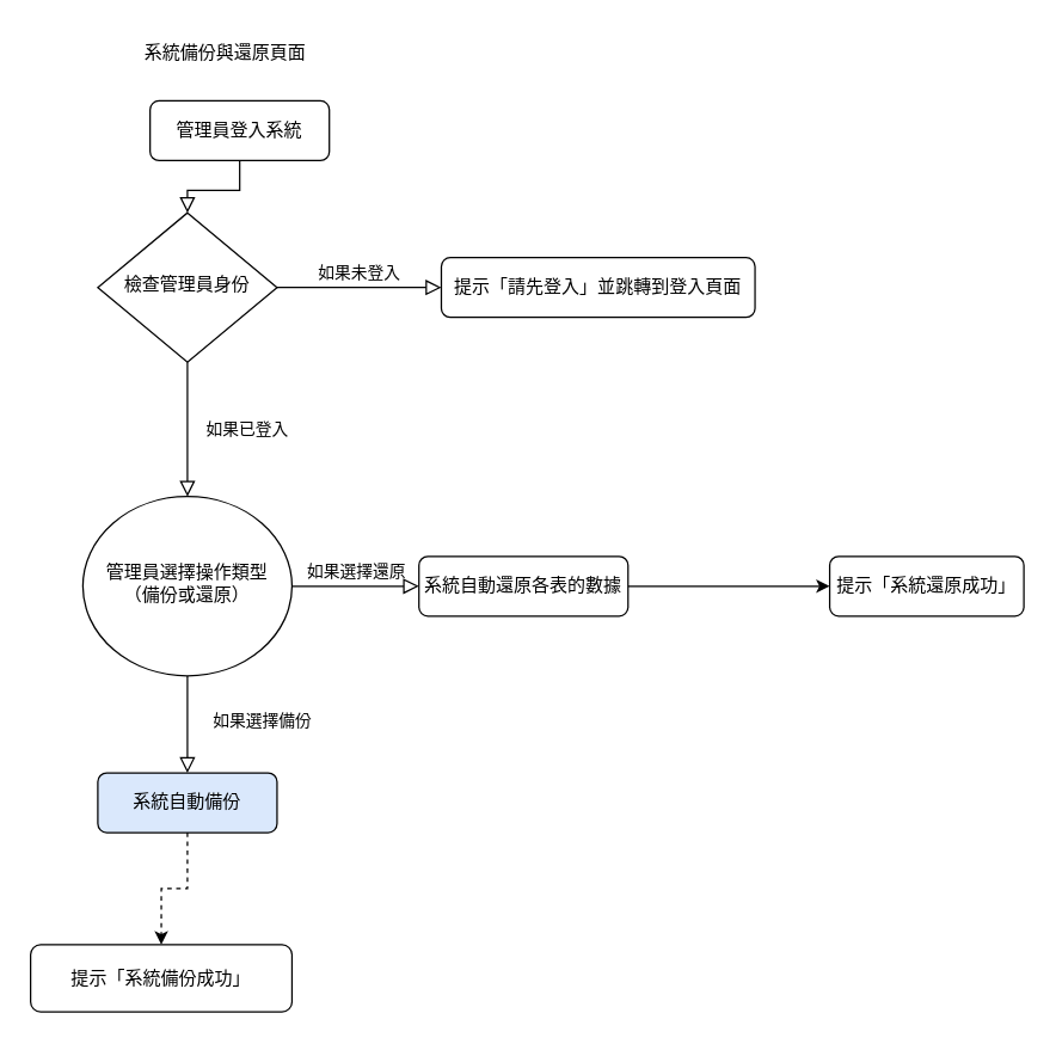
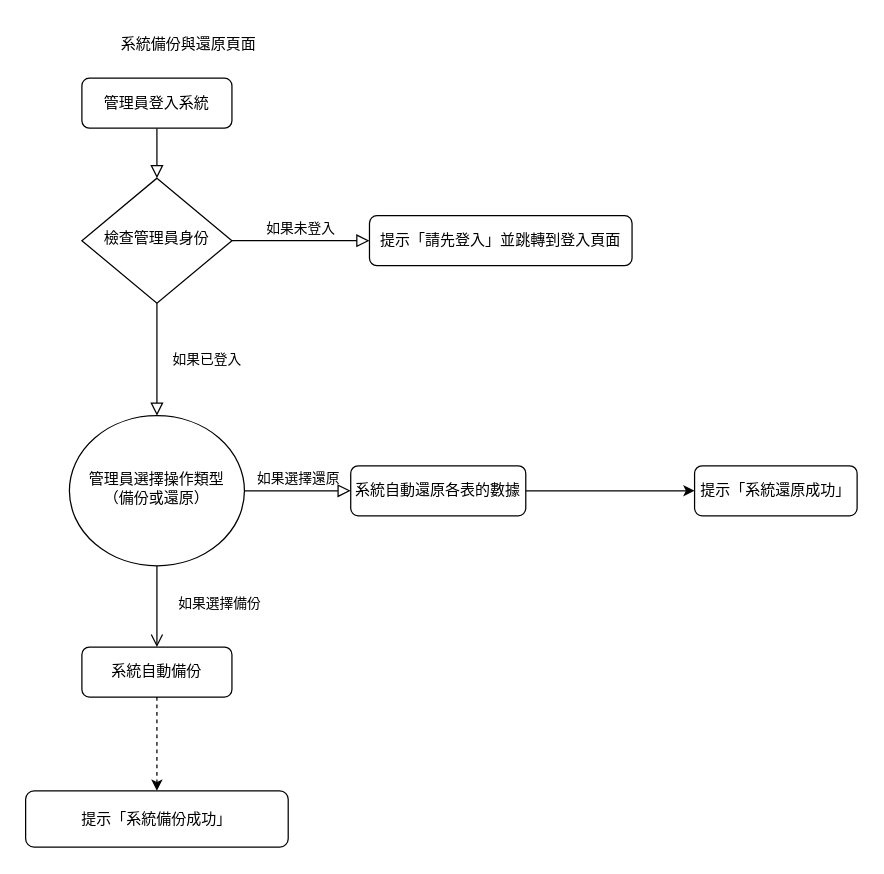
- <mxCell id="11" value="&lt;div&gt;管理員登入系統&lt;/div&gt;" style="rounded=1;whiteSpace=wrap;html=1;fontSize=12;glass=0;strokeWidth=1;shadow=0;" vertex="1" parent="1"><mxGeometry x="100" y="67" width="120" height="40" as="geometry" /></mxCell>
+ <mxCell id="11" value="&lt;div&gt;管理員登入系統&lt;/div&gt;" style="rounded=1;whiteSpace=wrap;html=1;fontSize=12;glass=0;strokeWidth=1;shadow=0;" vertex="1" parent="1"><mxGeometry x="65" y="62" width="120" height="40" as="geometry" /></mxCell>
- <mxCell id="2" value="&lt;div&gt;如果選擇備份&lt;/div&gt;" style="rounded=0;html=1;jettySize=auto;orthogonalLoop=1;fontSize=11;endArrow=block;endFill=0;endSize=8;strokeWidth=1;shadow=0;labelBackgroundColor=none;edgeStyle=orthogonalEdgeStyle;" edge="1" parent="1" source="4" target="6"><mxGeometry x="-0.077" y="50" relative="1" as="geometry"><mxPoint as="offset" /></mxGeometry></mxCell>
+ <mxCell id="2" value="&lt;div&gt;如果選擇備份&lt;/div&gt;" style="rounded=0;html=1;jettySize=auto;orthogonalLoop=1;fontSize=11;endArrow=open;endFill=0;endSize=8;strokeWidth=1;shadow=0;labelBackgroundColor=none;edgeStyle=orthogonalEdgeStyle;" edge="1" parent="1" source="4" target="6"><mxGeometry x="-0.077" y="50" relative="1" as="geometry"><mxPoint as="offset" /></mxGeometry></mxCell>
- <mxCell id="6" value="&lt;div&gt;系統自動備份&lt;/div&gt;" style="rounded=1;whiteSpace=wrap;html=1;fontSize=12;glass=0;strokeWidth=1;shadow=0;fillColor=#dae8fc;" vertex="1" parent="1"><mxGeometry x="65" y="517" width="120" height="40" as="geometry" /></mxCell>
+ <mxCell id="6" value="&lt;div&gt;系統自動備份&lt;/div&gt;" style="rounded=1;whiteSpace=wrap;html=1;fontSize=12;glass=0;strokeWidth=1;shadow=0;" vertex="1" parent="1"><mxGeometry x="65" y="517" width="120" height="40" as="geometry" /></mxCell>
- <mxCell id="16" value="&lt;div&gt;提示「系統備份成功」&lt;/div&gt;" style="rounded=1;whiteSpace=wrap;html=1;glass=0;strokeWidth=1;shadow=0;" vertex="1" parent="1"><mxGeometry x="20" y="632" width="175" height="45" as="geometry" /></mxCell>
+ <mxCell id="16" value="&lt;div&gt;提示「系統備份成功」&lt;/div&gt;" style="rounded=1;whiteSpace=wrap;html=1;glass=0;strokeWidth=1;shadow=0;" vertex="1" parent="1"><mxGeometry x="20" y="632" width="210" height="45" as="geometry" /></mxCell>
